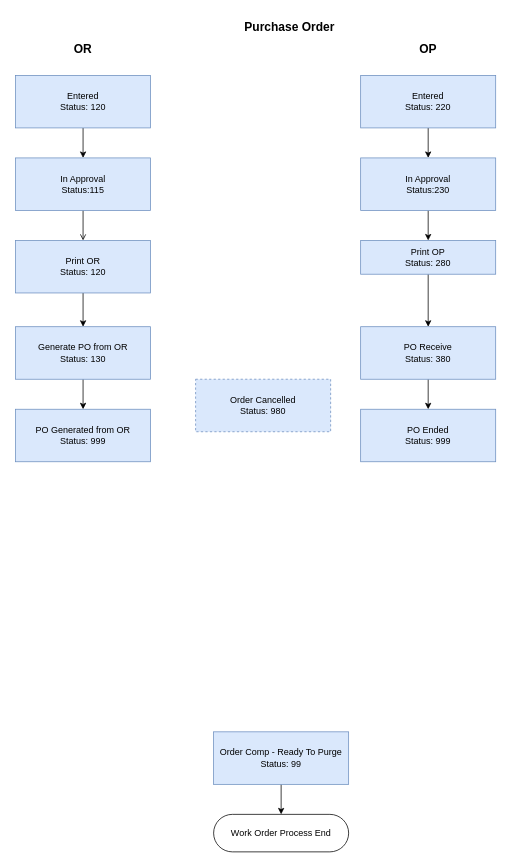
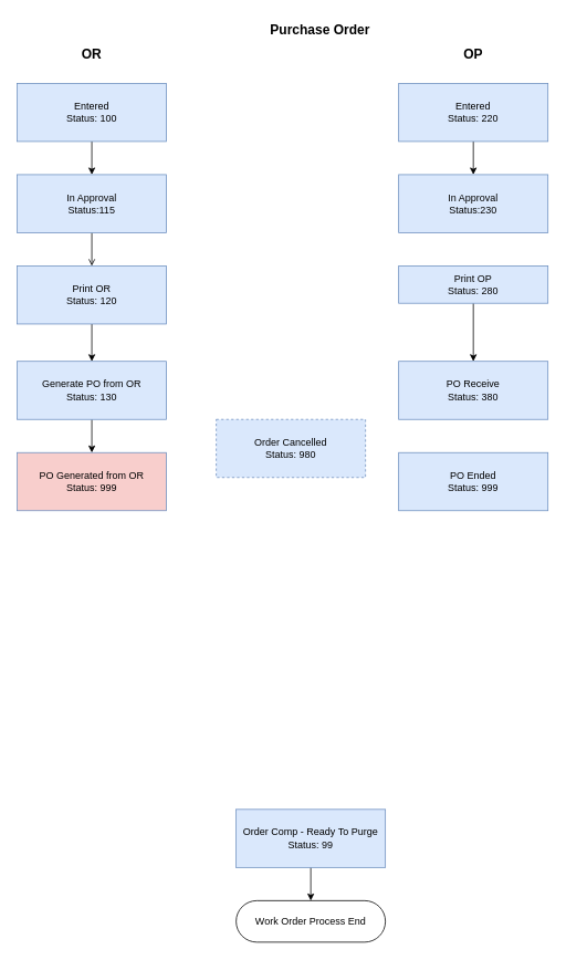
- <mxCell id="3" value="Entered&lt;br&gt;Status: 120" style="rounded=0;whiteSpace=wrap;html=1;fillColor=#dae8fc;strokeColor=#6c8ebf;" parent="1" vertex="1"><mxGeometry x="20" y="100" width="180" height="70" as="geometry" /></mxCell>
+ <mxCell id="3" value="Entered&lt;br&gt;Status: 100" style="rounded=0;whiteSpace=wrap;html=1;fillColor=#dae8fc;strokeColor=#6c8ebf;" parent="1" vertex="1"><mxGeometry x="20" y="100" width="180" height="70" as="geometry" /></mxCell>
- <mxCell id="19" value="" style="edgeStyle=none;html=1;" parent="1" source="20" target="22" edge="1"><mxGeometry relative="1" as="geometry" /></mxCell>
- <mxCell id="23" value="" style="edgeStyle=none;html=1;" parent="1" source="24" target="25" edge="1"><mxGeometry relative="1" as="geometry" /></mxCell>
- <mxCell id="15" value="PO Generated from OR&lt;br&gt;Status: 999" style="rounded=0;whiteSpace=wrap;html=1;fillColor=#dae8fc;strokeColor=#6c8ebf;" parent="1" vertex="1"><mxGeometry x="20" y="545" width="180" height="70" as="geometry" /></mxCell>
+ <mxCell id="15" value="PO Generated from OR&lt;br&gt;Status: 999" style="rounded=0;whiteSpace=wrap;html=1;fillColor=#f8cecc;strokeColor=#6c8ebf;" parent="1" vertex="1"><mxGeometry x="20" y="545" width="180" height="70" as="geometry" /></mxCell>
